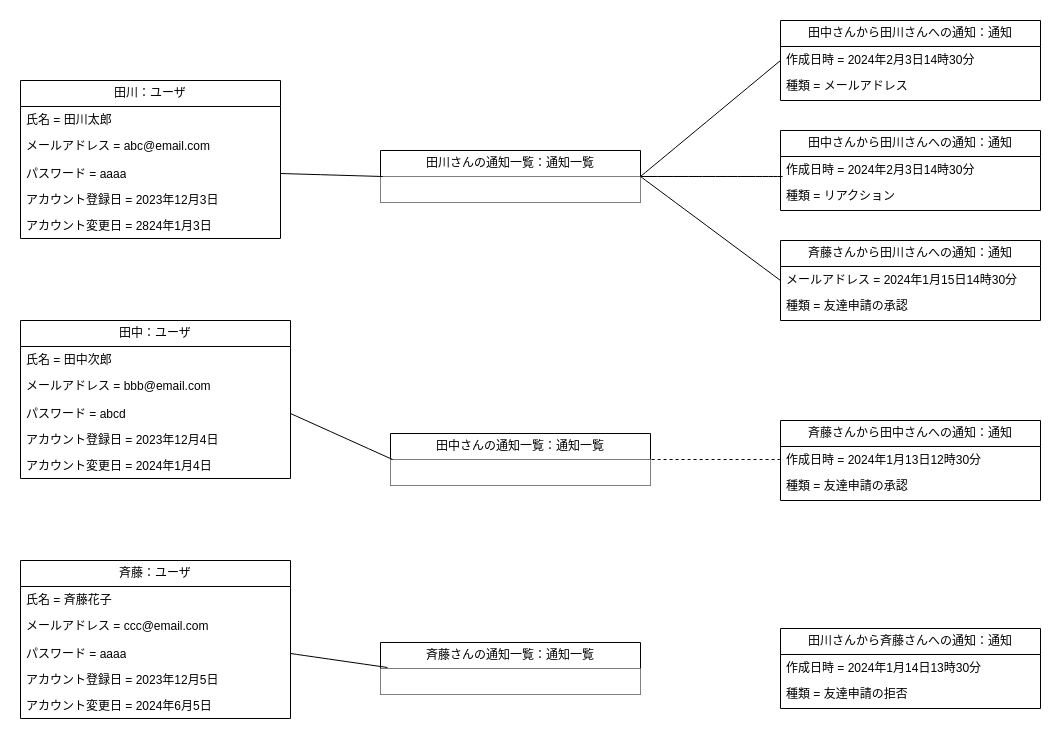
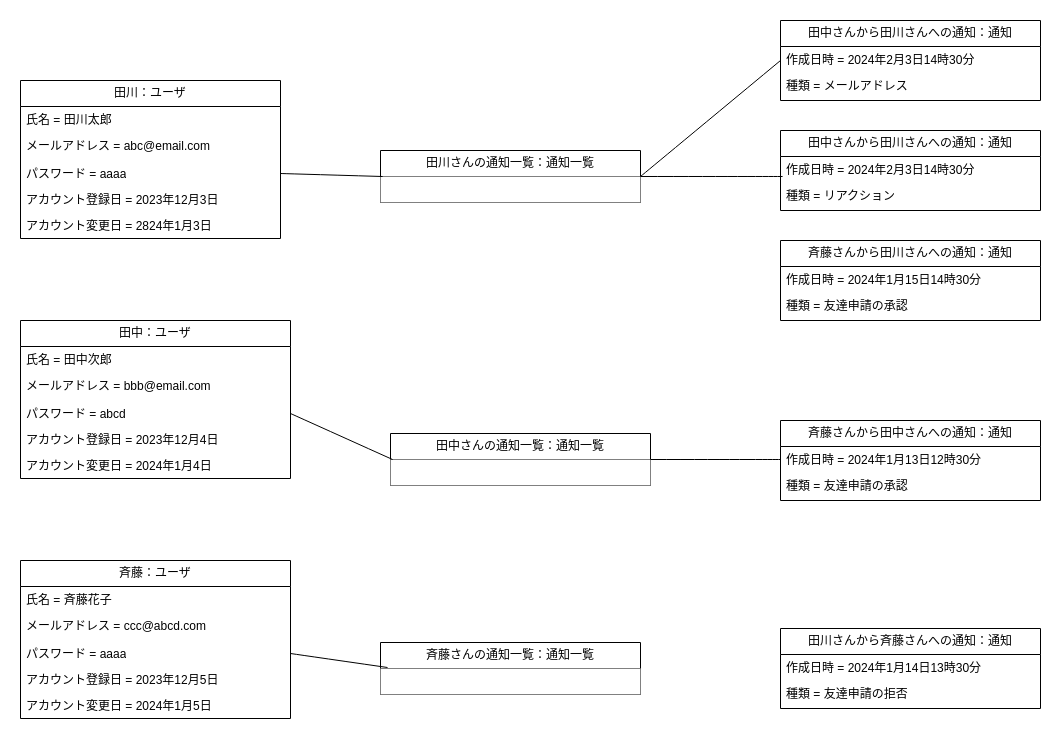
- <mxCell id="23" style="edgeStyle=none;curved=1;rounded=0;orthogonalLoop=1;jettySize=auto;html=1;exitX=1;exitY=0.5;exitDx=0;exitDy=0;entryX=0;entryY=0.5;entryDx=0;entryDy=0;fontSize=12;startSize=8;endSize=8;endArrow=none;endFill=0;" edge="1" parent="1" source="25" target="42"><mxGeometry relative="1" as="geometry" /></mxCell>
- <mxCell id="43" value="メールアドレス =&amp;nbsp;2024年1月15日14時30分" style="text;strokeColor=none;fillColor=none;align=left;verticalAlign=top;spacingLeft=4;spacingRight=4;overflow=hidden;rotatable=0;points=[[0,0.5],[1,0.5]];portConstraint=eastwest;whiteSpace=wrap;html=1;" vertex="1" parent="42"><mxGeometry y="26" width="260" height="26" as="geometry" /></mxCell>
+ <mxCell id="43" value="作成日時 =&amp;nbsp;2024年1月15日14時30分" style="text;strokeColor=none;fillColor=none;align=left;verticalAlign=top;spacingLeft=4;spacingRight=4;overflow=hidden;rotatable=0;points=[[0,0.5],[1,0.5]];portConstraint=eastwest;whiteSpace=wrap;html=1;" vertex="1" parent="42"><mxGeometry y="26" width="260" height="26" as="geometry" /></mxCell>
- <mxCell id="31" style="edgeStyle=none;curved=1;rounded=0;orthogonalLoop=1;jettySize=auto;html=1;exitX=0;exitY=0.5;exitDx=0;exitDy=0;entryX=1;entryY=0.5;entryDx=0;entryDy=0;fontSize=12;startSize=8;endSize=8;endArrow=none;endFill=0;dashed=1;" edge="1" parent="1" source="37" target="29"><mxGeometry relative="1" as="geometry"><mxPoint x="782.08" y="415.994" as="sourcePoint" /></mxGeometry></mxCell>
+ <mxCell id="31" style="edgeStyle=none;curved=1;rounded=0;orthogonalLoop=1;jettySize=auto;html=1;exitX=0;exitY=0.5;exitDx=0;exitDy=0;entryX=1;entryY=0.5;entryDx=0;entryDy=0;fontSize=12;startSize=8;endSize=8;endArrow=none;endFill=0;" edge="1" parent="1" source="37" target="29"><mxGeometry relative="1" as="geometry"><mxPoint x="782.08" y="415.994" as="sourcePoint" /></mxGeometry></mxCell>
- <mxCell id="16" value="メールアドレス = ccc@email.com" style="text;strokeColor=none;fillColor=none;align=left;verticalAlign=top;spacingLeft=4;spacingRight=4;overflow=hidden;rotatable=0;points=[[0,0.5],[1,0.5]];portConstraint=eastwest;whiteSpace=wrap;html=1;" vertex="1" parent="14"><mxGeometry y="52" width="270" height="28" as="geometry" /></mxCell>
+ <mxCell id="16" value="メールアドレス = ccc@abcd.com" style="text;strokeColor=none;fillColor=none;align=left;verticalAlign=top;spacingLeft=4;spacingRight=4;overflow=hidden;rotatable=0;points=[[0,0.5],[1,0.5]];portConstraint=eastwest;whiteSpace=wrap;html=1;" vertex="1" parent="14"><mxGeometry y="52" width="270" height="28" as="geometry" /></mxCell>
- <mxCell id="19" value="アカウント変更日 = 2024年6月5日" style="text;strokeColor=none;fillColor=none;align=left;verticalAlign=top;spacingLeft=4;spacingRight=4;overflow=hidden;rotatable=0;points=[[0,0.5],[1,0.5]];portConstraint=eastwest;whiteSpace=wrap;html=1;" vertex="1" parent="14"><mxGeometry y="132" width="270" height="26" as="geometry" /></mxCell>
+ <mxCell id="19" value="アカウント変更日 = 2024年1月5日" style="text;strokeColor=none;fillColor=none;align=left;verticalAlign=top;spacingLeft=4;spacingRight=4;overflow=hidden;rotatable=0;points=[[0,0.5],[1,0.5]];portConstraint=eastwest;whiteSpace=wrap;html=1;" vertex="1" parent="14"><mxGeometry y="132" width="270" height="26" as="geometry" /></mxCell>
